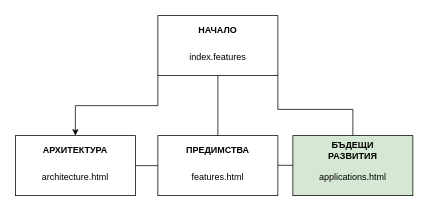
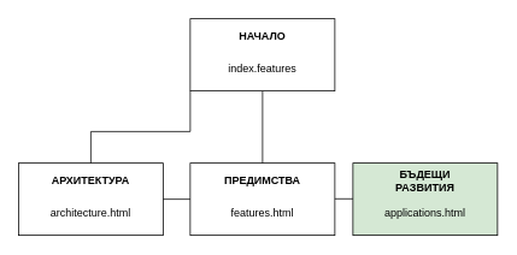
- <mxCell id="3" style="edgeStyle=orthogonalEdgeStyle;rounded=0;orthogonalLoop=1;jettySize=auto;html=1;exitX=0;exitY=1;exitDx=0;exitDy=0;" edge="1" parent="1" source="5" target="7"><mxGeometry relative="1" as="geometry" /></mxCell>
+ <mxCell id="3" style="edgeStyle=orthogonalEdgeStyle;rounded=0;orthogonalLoop=1;jettySize=auto;html=1;exitX=0;exitY=1;exitDx=0;exitDy=0;entryX=0.5;entryY=0;entryDx=0;entryDy=0;" edge="1" parent="1" source="5" target="8"><mxGeometry relative="1" as="geometry" /></mxCell>
- <mxCell id="4" style="edgeStyle=orthogonalEdgeStyle;rounded=0;orthogonalLoop=1;jettySize=auto;html=1;exitX=1;exitY=1;exitDx=0;exitDy=0;entryX=0.5;entryY=0;entryDx=0;entryDy=0;" edge="1" parent="1" source="5" target="12"><mxGeometry relative="1" as="geometry" /></mxCell>
